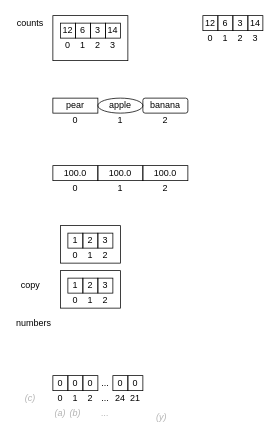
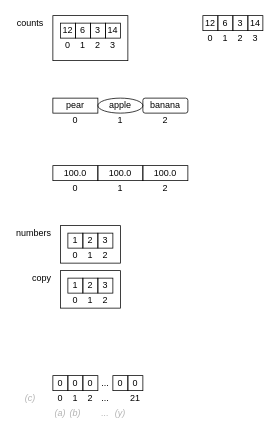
- <mxCell id="80" value="copy" style="text;html=1;strokeColor=none;fillColor=none;align=right;verticalAlign=middle;whiteSpace=wrap;rounded=0;" vertex="1" parent="1"><mxGeometry x="15" y="370" width="40" height="20" as="geometry" /></mxCell>
+ <mxCell id="80" value="copy" style="text;html=1;strokeColor=none;fillColor=none;align=right;verticalAlign=middle;whiteSpace=wrap;rounded=0;" vertex="1" parent="1"><mxGeometry x="30" y="360" width="40" height="20" as="geometry" /></mxCell>
- <mxCell id="67" value="numbers" style="text;html=1;strokeColor=none;fillColor=none;align=right;verticalAlign=middle;whiteSpace=wrap;rounded=0;" vertex="1" parent="1"><mxGeometry x="30" y="420" width="40" height="20" as="geometry" /></mxCell>
+ <mxCell id="67" value="numbers" style="text;html=1;strokeColor=none;fillColor=none;align=right;verticalAlign=middle;whiteSpace=wrap;rounded=0;" vertex="1" parent="1"><mxGeometry x="30" y="300" width="40" height="20" as="geometry" /></mxCell>
- <mxCell id="104" value="24" style="text;html=1;strokeColor=none;fillColor=none;align=center;verticalAlign=middle;whiteSpace=wrap;rounded=0;" vertex="1" parent="102"><mxGeometry y="20" width="20" height="20" as="geometry" /></mxCell>
- <mxCell id="105" value="(y)" style="text;html=1;strokeColor=none;fillColor=none;align=center;verticalAlign=middle;whiteSpace=wrap;rounded=0;fontStyle=2;fontColor=#B3B3B3;" vertex="1" parent="1"><mxGeometry x="205" y="545" width="20" height="20" as="geometry" /></mxCell>
+ <mxCell id="105" value="(y)" style="text;html=1;strokeColor=none;fillColor=none;align=center;verticalAlign=middle;whiteSpace=wrap;rounded=0;fontStyle=2;fontColor=#B3B3B3;" vertex="1" parent="1"><mxGeometry x="150" y="540" width="20" height="20" as="geometry" /></mxCell>
